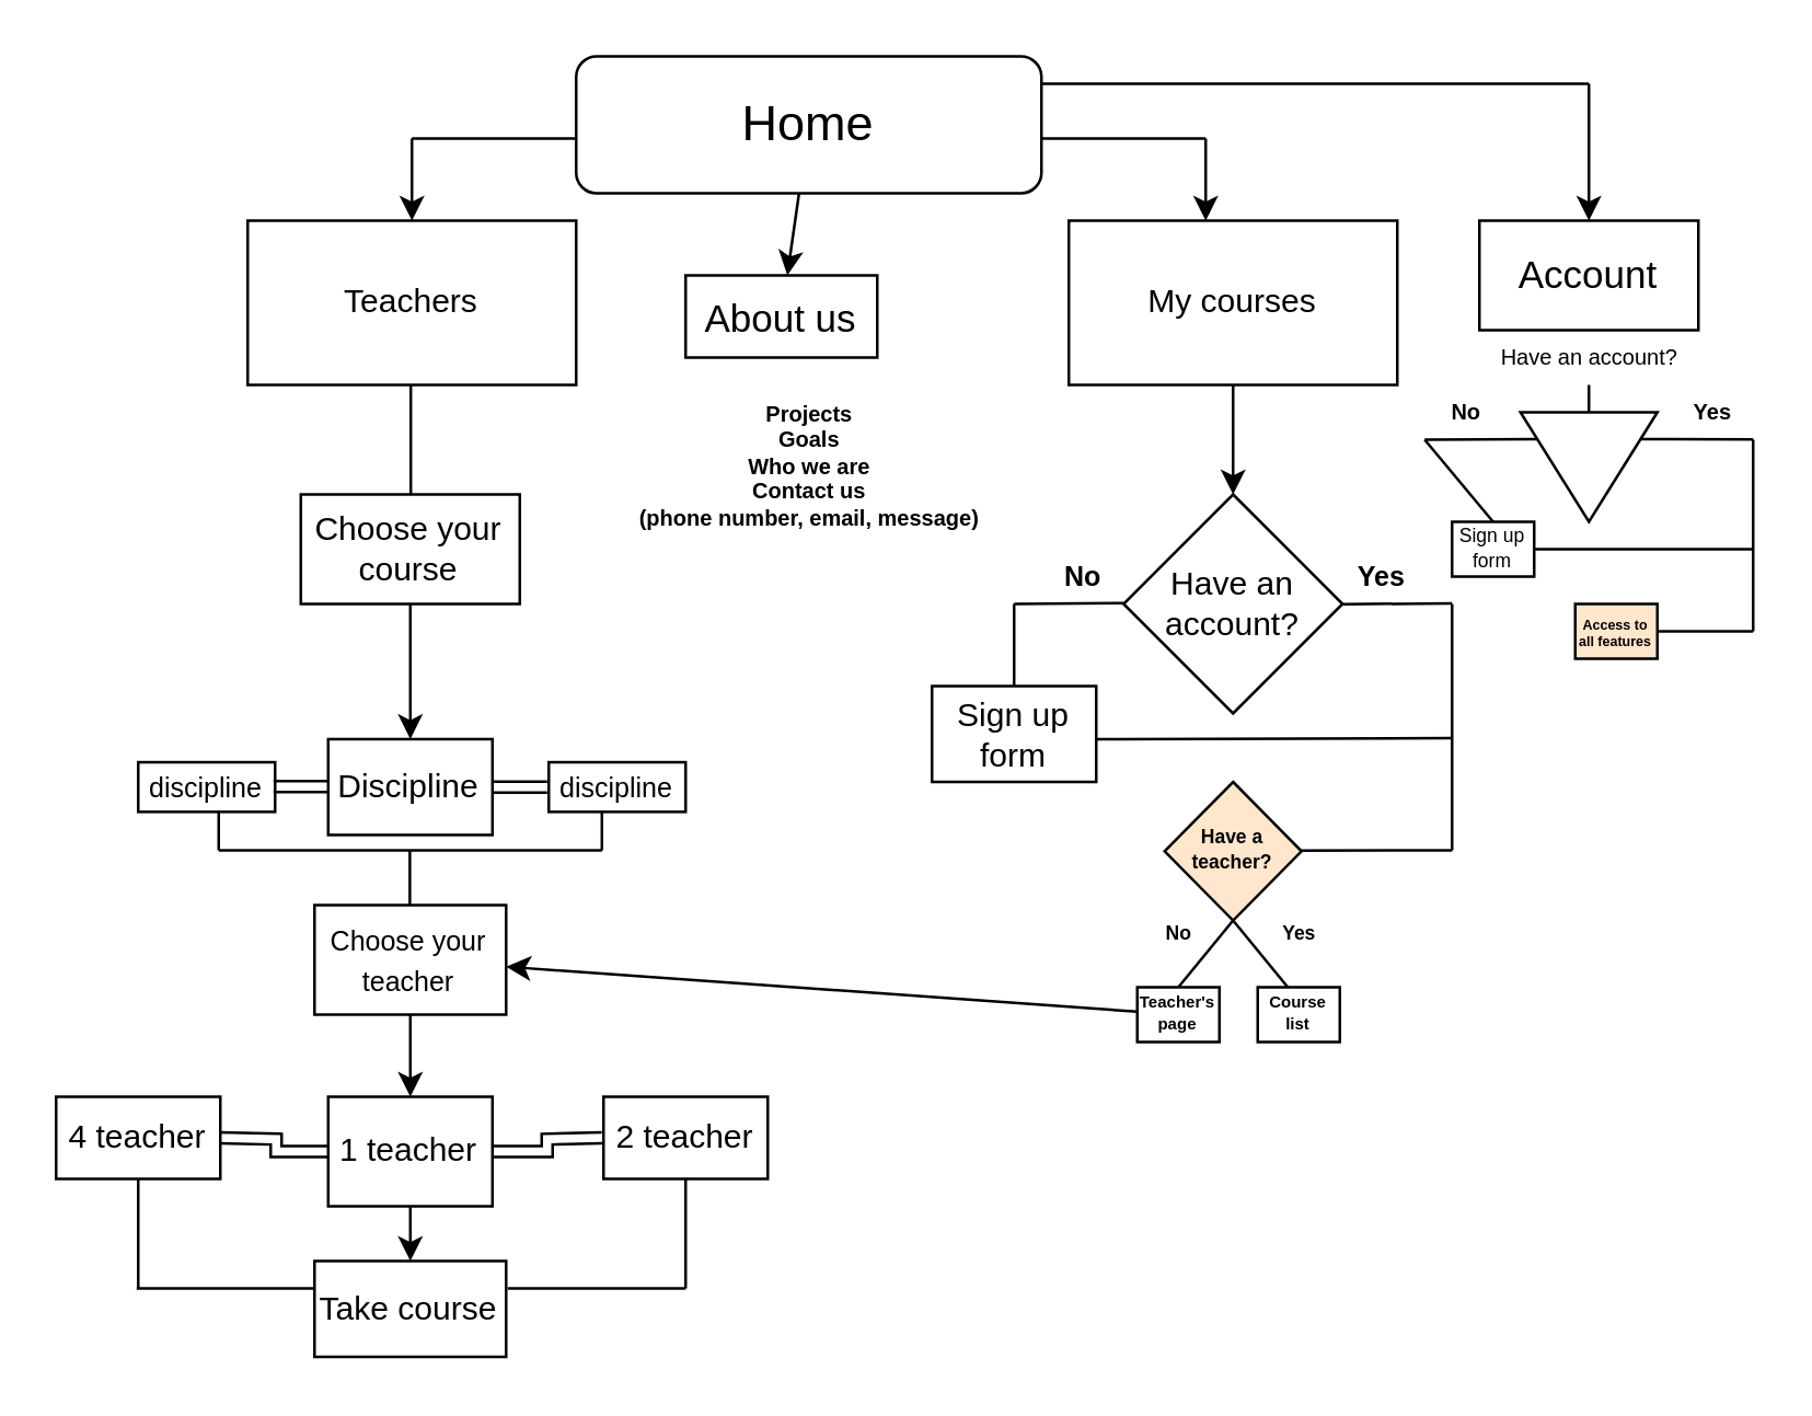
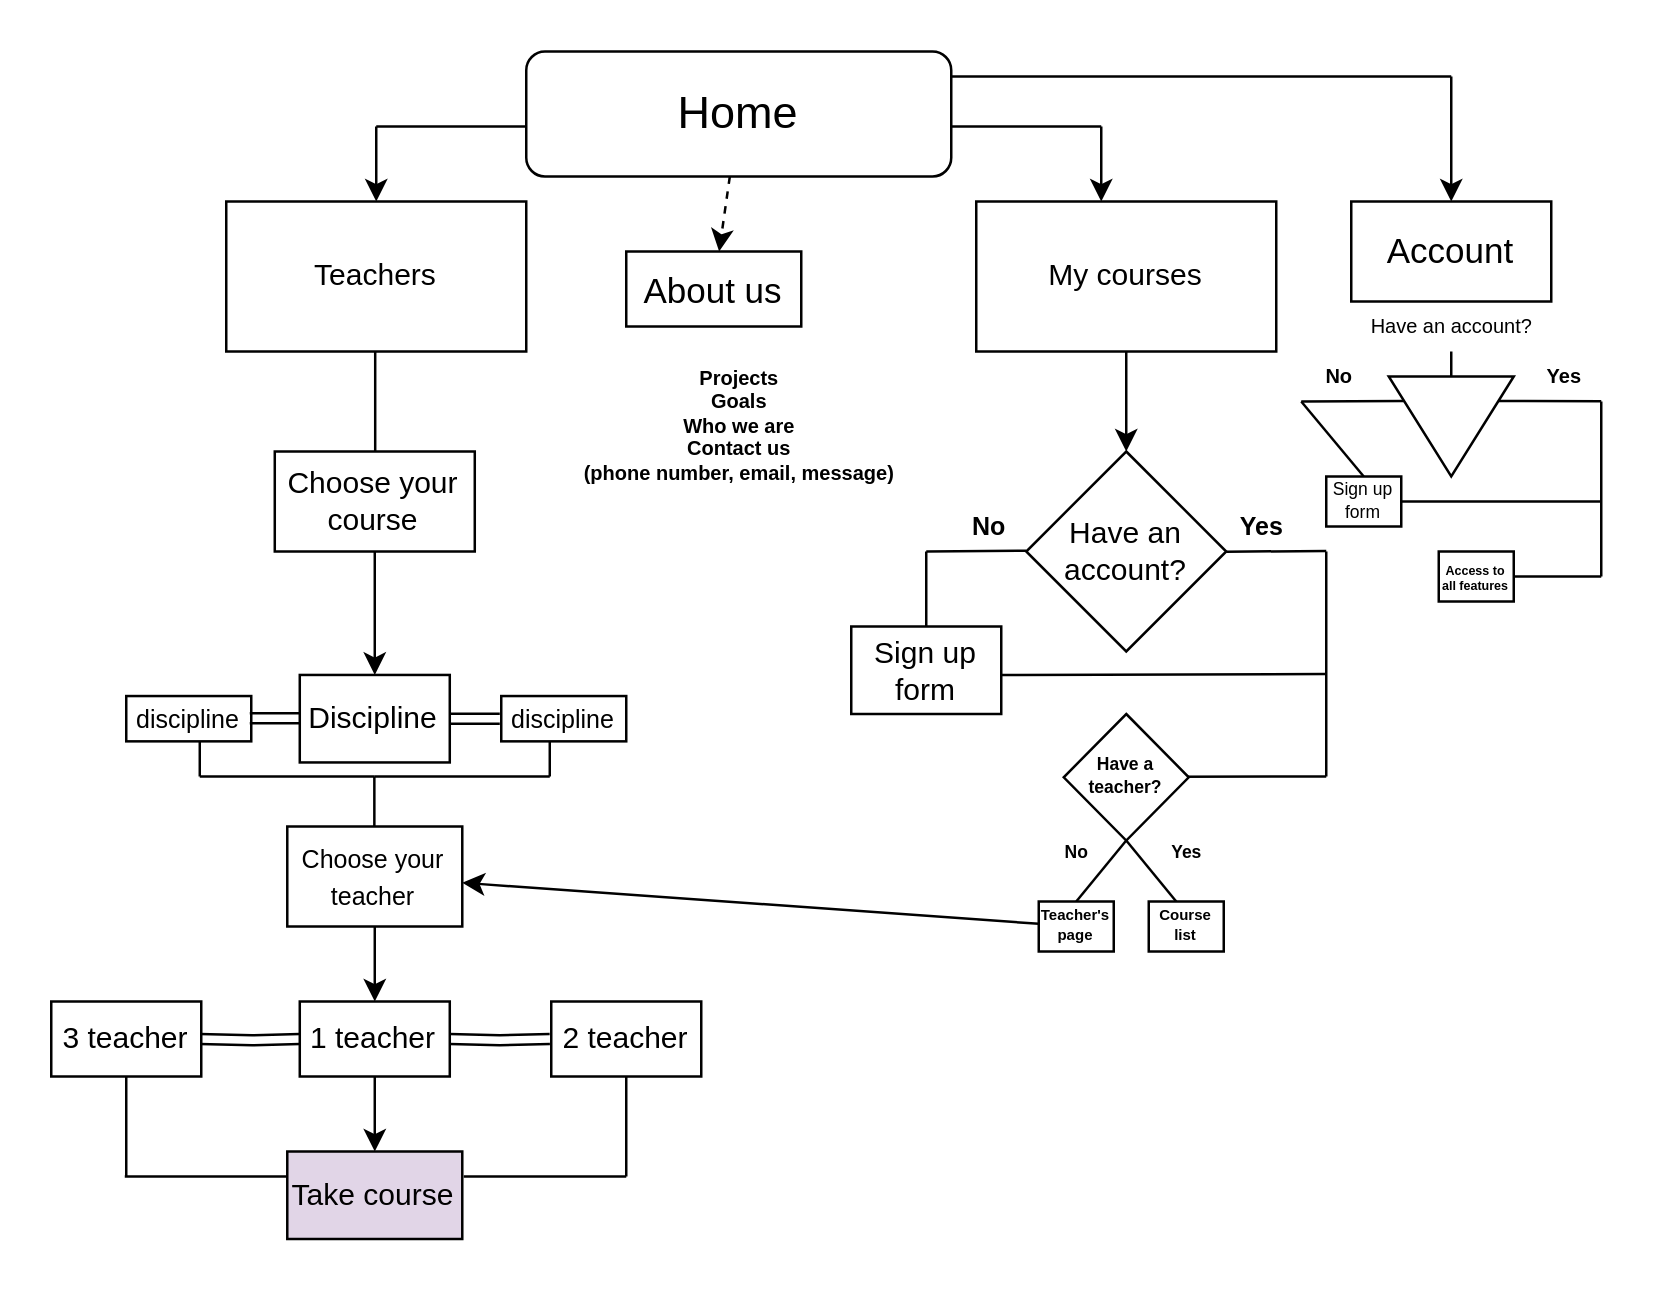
- <mxCell id="2" value="" style="edgeStyle=none;rounded=0;orthogonalLoop=1;jettySize=auto;html=1;fontSize=14;" parent="1" source="3" target="31" edge="1"><mxGeometry relative="1" as="geometry" /></mxCell>
+ <mxCell id="2" value="" style="edgeStyle=none;rounded=0;orthogonalLoop=1;jettySize=auto;html=1;fontSize=14;dashed=1;" parent="1" source="3" target="31" edge="1"><mxGeometry relative="1" as="geometry" /></mxCell>
- <mxCell id="74" value="Access to all features" style="rounded=0;whiteSpace=wrap;html=1;labelBorderColor=none;fontSize=5;strokeWidth=1;fontStyle=1;fillColor=#ffe6cc;" parent="1" vertex="1"><mxGeometry x="575" y="220" width="30" height="20" as="geometry" /></mxCell>
+ <mxCell id="74" value="Access to all features" style="rounded=0;whiteSpace=wrap;html=1;labelBorderColor=none;fontSize=5;strokeWidth=1;fontStyle=1" parent="1" vertex="1"><mxGeometry x="575" y="220" width="30" height="20" as="geometry" /></mxCell>
- <mxCell id="48" value="&lt;font style=&quot;font-size: 7px&quot;&gt;&lt;b&gt;Have a teacher?&lt;/b&gt;&lt;/font&gt;" style="rhombus;whiteSpace=wrap;html=1;rounded=0;fontSize=7;fillColor=#ffe6cc;" parent="1" vertex="1"><mxGeometry x="425" y="285" width="50" height="50.62" as="geometry" /></mxCell>
+ <mxCell id="48" value="&lt;font style=&quot;font-size: 7px&quot;&gt;&lt;b&gt;Have a teacher?&lt;/b&gt;&lt;/font&gt;" style="rhombus;whiteSpace=wrap;html=1;rounded=0;fontSize=7;" parent="1" vertex="1"><mxGeometry x="425" y="285" width="50" height="50.62" as="geometry" /></mxCell>
- <mxCell id="16" value="4 teacher" style="whiteSpace=wrap;html=1;rounded=0;" parent="1" vertex="1"><mxGeometry x="20" y="400" width="60" height="30" as="geometry" /></mxCell>
+ <mxCell id="16" value="3 teacher" style="whiteSpace=wrap;html=1;rounded=0;" parent="1" vertex="1"><mxGeometry x="20" y="400" width="60" height="30" as="geometry" /></mxCell>
- <mxCell id="12" value="1 teacher" style="whiteSpace=wrap;html=1;rounded=0;" parent="1" vertex="1"><mxGeometry x="119.41" y="400" width="60" height="40" as="geometry" /></mxCell>
+ <mxCell id="12" value="1 teacher" style="whiteSpace=wrap;html=1;rounded=0;" parent="1" vertex="1"><mxGeometry x="119.41" y="400" width="60" height="30" as="geometry" /></mxCell>
- <mxCell id="22" value="Take course" style="whiteSpace=wrap;html=1;rounded=0;" parent="1" vertex="1"><mxGeometry x="114.41" y="460" width="70" height="35" as="geometry" /></mxCell>
+ <mxCell id="22" value="Take course" style="whiteSpace=wrap;html=1;rounded=0;fillColor=#e1d5e7;" parent="1" vertex="1"><mxGeometry x="114.41" y="460" width="70" height="35" as="geometry" /></mxCell>
